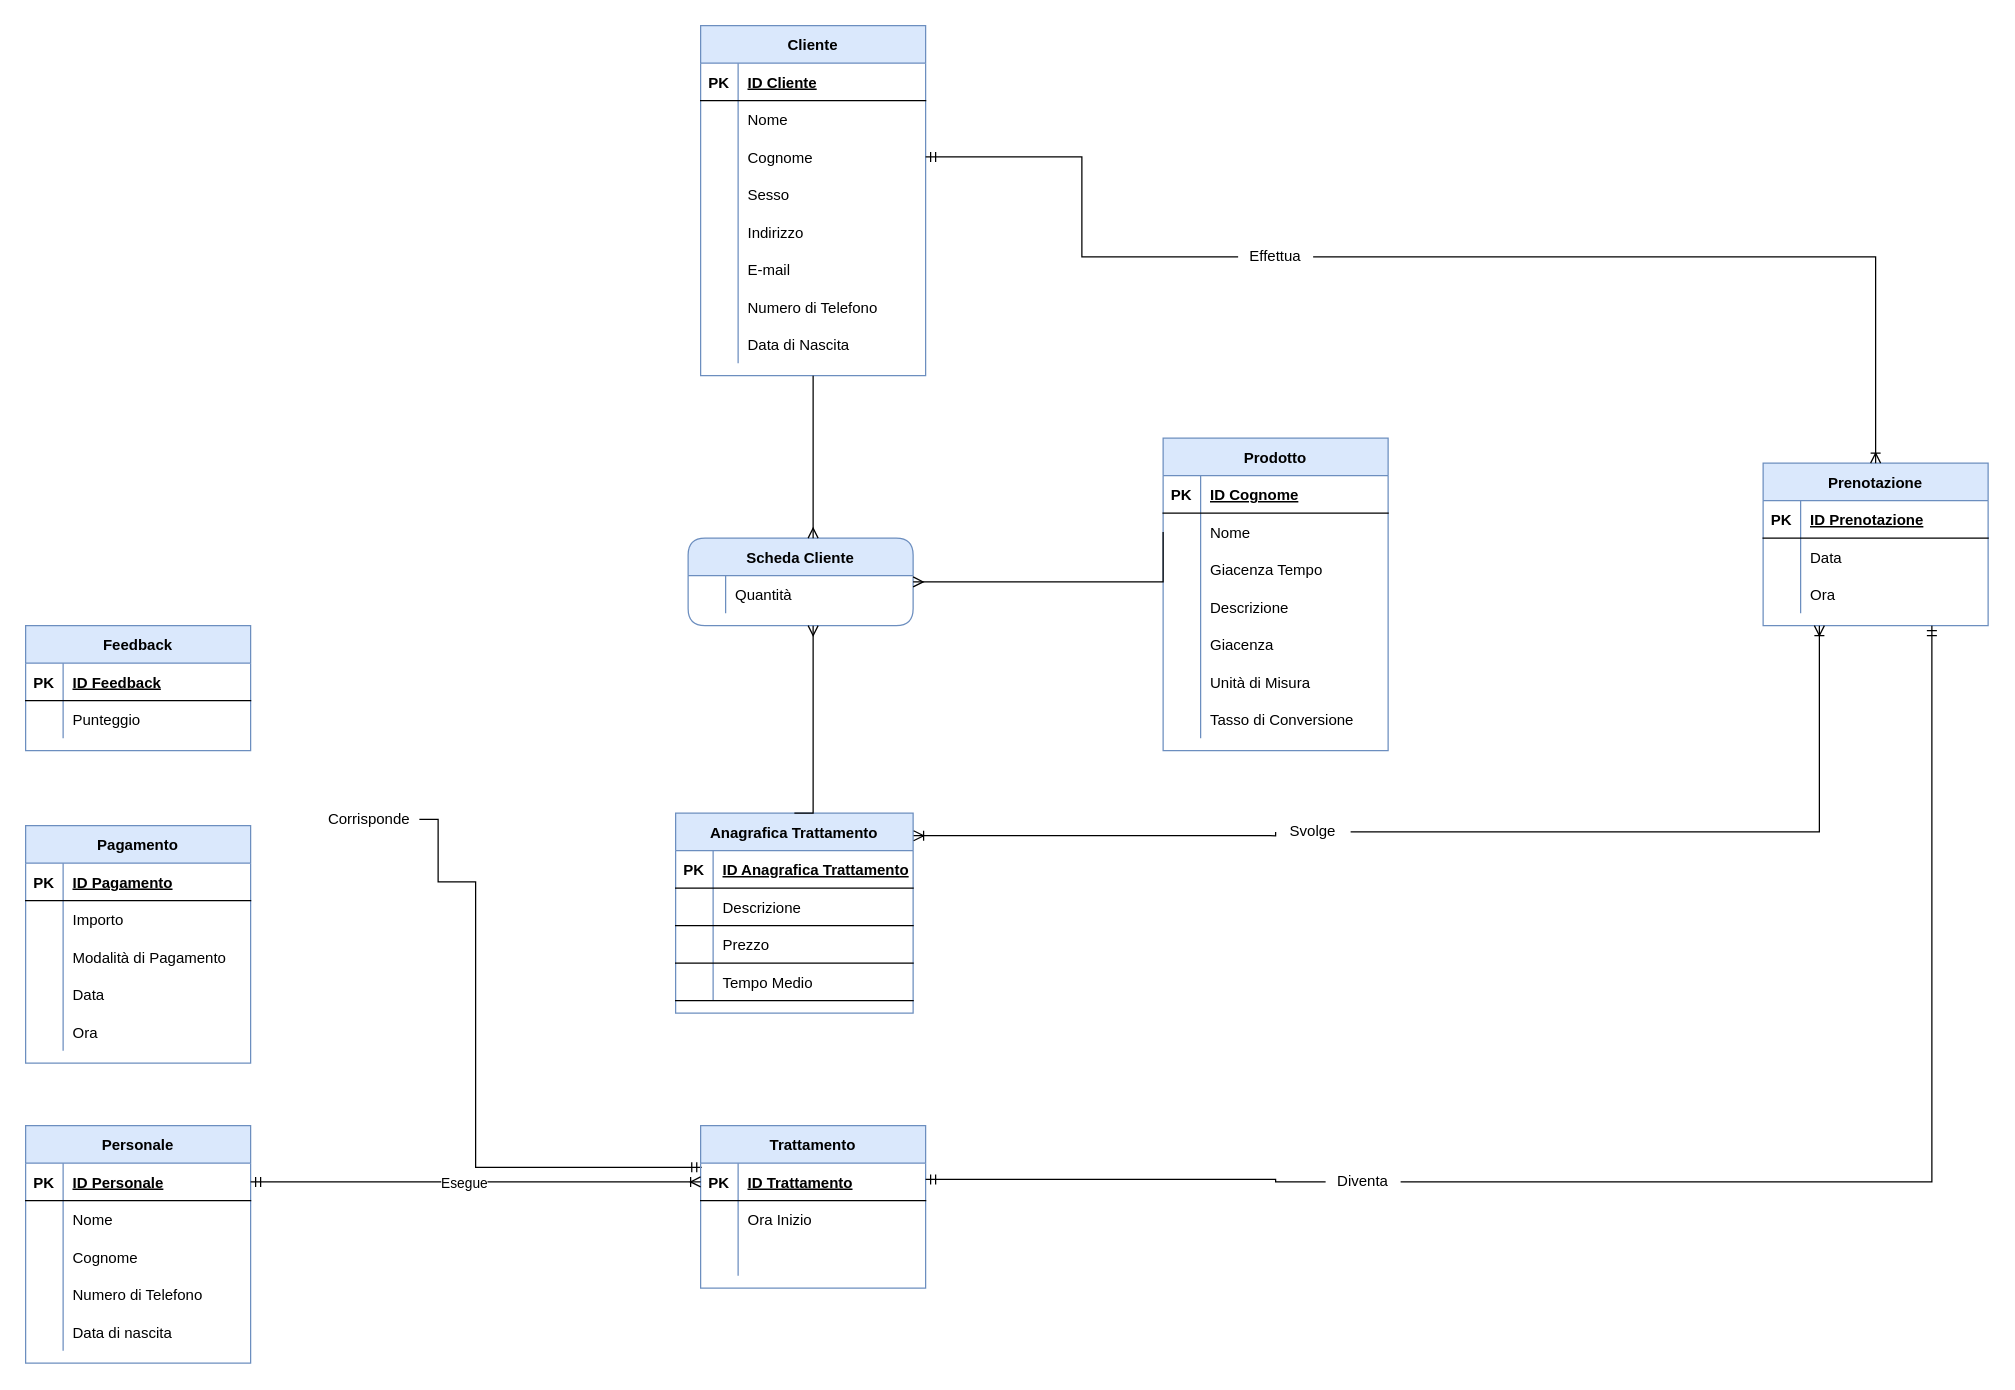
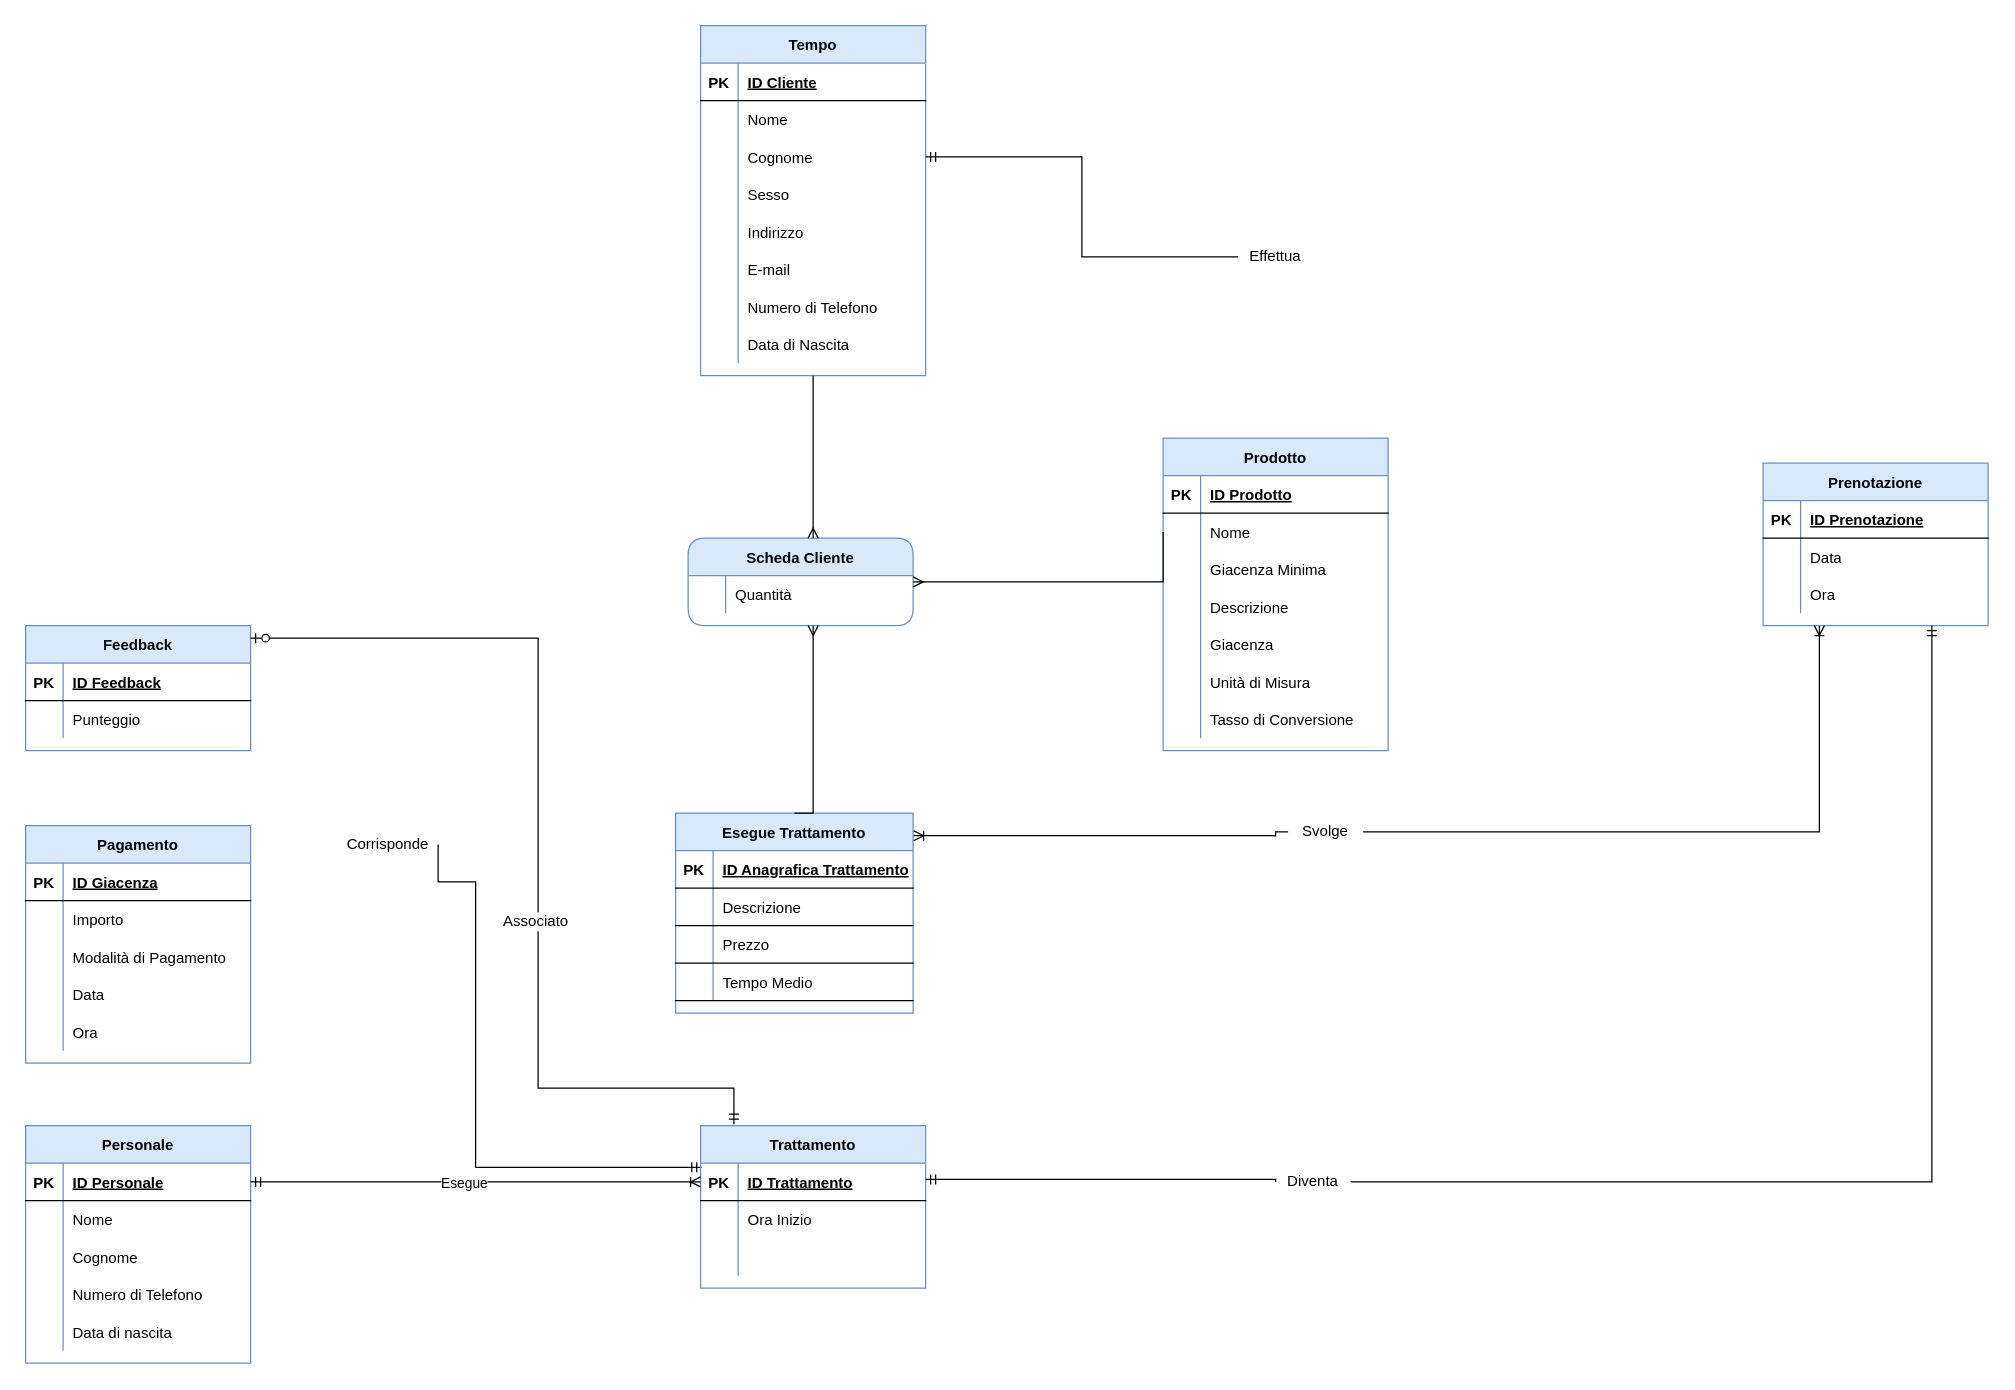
- <mxCell id="37" value="Cliente" style="shape=table;startSize=30;container=1;collapsible=1;childLayout=tableLayout;fixedRows=1;rowLines=0;fontStyle=1;align=center;resizeLast=1;fillColor=#dae8fc;strokeColor=#6c8ebf;" parent="1" vertex="1"><mxGeometry x="560" y="20" width="180" height="280" as="geometry" /></mxCell>
+ <mxCell id="37" value="Tempo" style="shape=table;startSize=30;container=1;collapsible=1;childLayout=tableLayout;fixedRows=1;rowLines=0;fontStyle=1;align=center;resizeLast=1;fillColor=#dae8fc;strokeColor=#6c8ebf;" parent="1" vertex="1"><mxGeometry x="560" y="20" width="180" height="280" as="geometry" /></mxCell>
- <mxCell id="103" value="" style="endArrow=ERoneToMany;html=1;rounded=0;entryX=0.5;entryY=0;entryDx=0;entryDy=0;exitX=1;exitY=0.5;exitDx=0;exitDy=0;edgeStyle=orthogonalEdgeStyle;endFill=0;startArrow=none;startFill=0;" parent="1" source="114" target="92" edge="1"><mxGeometry width="50" height="50" relative="1" as="geometry"><mxPoint x="720" y="380" as="sourcePoint" /><mxPoint x="770" y="330" as="targetPoint" /></mxGeometry></mxCell>
- <mxCell id="5" value="ID Cognome" style="shape=partialRectangle;connectable=0;fillColor=none;top=0;left=0;bottom=0;right=0;align=left;spacingLeft=6;fontStyle=5;overflow=hidden;" parent="3" vertex="1"><mxGeometry x="30" width="150" height="30" as="geometry"><mxRectangle width="150" height="30" as="alternateBounds" /></mxGeometry></mxCell>
+ <mxCell id="5" value="ID Prodotto" style="shape=partialRectangle;connectable=0;fillColor=none;top=0;left=0;bottom=0;right=0;align=left;spacingLeft=6;fontStyle=5;overflow=hidden;" parent="3" vertex="1"><mxGeometry x="30" width="150" height="30" as="geometry"><mxRectangle width="150" height="30" as="alternateBounds" /></mxGeometry></mxCell>
- <mxCell id="11" value="Giacenza Tempo" style="shape=partialRectangle;connectable=0;fillColor=none;top=0;left=0;bottom=0;right=0;align=left;spacingLeft=6;overflow=hidden;" parent="9" vertex="1"><mxGeometry x="30" width="150" height="30" as="geometry"><mxRectangle width="150" height="30" as="alternateBounds" /></mxGeometry></mxCell>
+ <mxCell id="11" value="Giacenza Minima" style="shape=partialRectangle;connectable=0;fillColor=none;top=0;left=0;bottom=0;right=0;align=left;spacingLeft=6;overflow=hidden;" parent="9" vertex="1"><mxGeometry x="30" width="150" height="30" as="geometry"><mxRectangle width="150" height="30" as="alternateBounds" /></mxGeometry></mxCell>
- <mxCell id="120" value="Corrisponde" style="text;html=1;strokeColor=none;fillColor=none;align=center;verticalAlign=middle;whiteSpace=wrap;rounded=0;fontSize=12;" parent="1" vertex="1"><mxGeometry x="255" y="640" width="80" height="30" as="geometry" /></mxCell>
+ <mxCell id="120" value="Corrisponde" style="text;html=1;strokeColor=none;fillColor=none;align=center;verticalAlign=middle;whiteSpace=wrap;rounded=0;fontSize=12;" parent="1" vertex="1"><mxGeometry x="270" y="660" width="80" height="30" as="geometry" /></mxCell>
- <mxCell id="118" value="Svolge" style="text;html=1;strokeColor=none;fillColor=none;align=center;verticalAlign=middle;whiteSpace=wrap;rounded=0;fontSize=12;" parent="1" vertex="1"><mxGeometry x="1020" y="650" width="60" height="30" as="geometry" /></mxCell>
+ <mxCell id="118" value="Svolge" style="text;html=1;strokeColor=none;fillColor=none;align=center;verticalAlign=middle;whiteSpace=wrap;rounded=0;fontSize=12;" parent="1" vertex="1"><mxGeometry x="1030" y="650" width="60" height="30" as="geometry" /></mxCell>
- <mxCell id="24" value="Anagrafica Trattamento" style="shape=table;startSize=30;container=1;collapsible=1;childLayout=tableLayout;fixedRows=1;rowLines=0;fontStyle=1;align=center;resizeLast=1;fillColor=#dae8fc;strokeColor=#6c8ebf;" parent="1" vertex="1"><mxGeometry x="540" y="650" width="190" height="160.0" as="geometry" /></mxCell>
+ <mxCell id="24" value="Esegue Trattamento" style="shape=table;startSize=30;container=1;collapsible=1;childLayout=tableLayout;fixedRows=1;rowLines=0;fontStyle=1;align=center;resizeLast=1;fillColor=#dae8fc;strokeColor=#6c8ebf;" parent="1" vertex="1"><mxGeometry x="540" y="650" width="190" height="160.0" as="geometry" /></mxCell>
+ <mxCell id="121" value="" style="endArrow=ERzeroToOne;html=1;rounded=0;fontSize=12;exitX=0.148;exitY=-0.009;exitDx=0;exitDy=0;edgeStyle=orthogonalEdgeStyle;endFill=0;startArrow=ERmandOne;startFill=0;exitPerimeter=0;entryX=1;entryY=0.1;entryDx=0;entryDy=0;entryPerimeter=0;" parent="1" source="104" target="68" edge="1"><mxGeometry width="50" height="50" relative="1" as="geometry"><mxPoint x="330" y="570" as="sourcePoint" /><mxPoint x="260" y="340" as="targetPoint" /><Array as="points"><mxPoint x="587" y="870" /><mxPoint x="430" y="870" /><mxPoint x="430" y="510" /></Array></mxGeometry></mxCell>
+ <mxCell id="122" value="Associato" style="edgeLabel;html=1;align=center;verticalAlign=middle;resizable=0;points=[];fontSize=12;rotation=0;" parent="121" vertex="1" connectable="0"><mxGeometry x="-0.176" y="2" relative="1" as="geometry"><mxPoint x="-1" as="offset" /></mxGeometry></mxCell>
- <mxCell id="78" value="ID Pagamento" style="shape=partialRectangle;connectable=0;fillColor=none;top=0;left=0;bottom=0;right=0;align=left;spacingLeft=6;fontStyle=5;overflow=hidden;rounded=0;" parent="76" vertex="1"><mxGeometry x="30" width="150" height="30" as="geometry"><mxRectangle width="150" height="30" as="alternateBounds" /></mxGeometry></mxCell>
+ <mxCell id="78" value="ID Giacenza" style="shape=partialRectangle;connectable=0;fillColor=none;top=0;left=0;bottom=0;right=0;align=left;spacingLeft=6;fontStyle=5;overflow=hidden;rounded=0;" parent="76" vertex="1"><mxGeometry x="30" width="150" height="30" as="geometry"><mxRectangle width="150" height="30" as="alternateBounds" /></mxGeometry></mxCell>
- <mxCell id="116" value="Diventa" style="text;html=1;strokeColor=none;fillColor=none;align=center;verticalAlign=middle;whiteSpace=wrap;rounded=0;fontSize=12;" parent="1" vertex="1"><mxGeometry x="1060" y="930" width="60" height="30" as="geometry" /></mxCell>
+ <mxCell id="116" value="Diventa" style="text;html=1;strokeColor=none;fillColor=none;align=center;verticalAlign=middle;whiteSpace=wrap;rounded=0;fontSize=12;" parent="1" vertex="1"><mxGeometry x="1020" y="930" width="60" height="30" as="geometry" /></mxCell>
